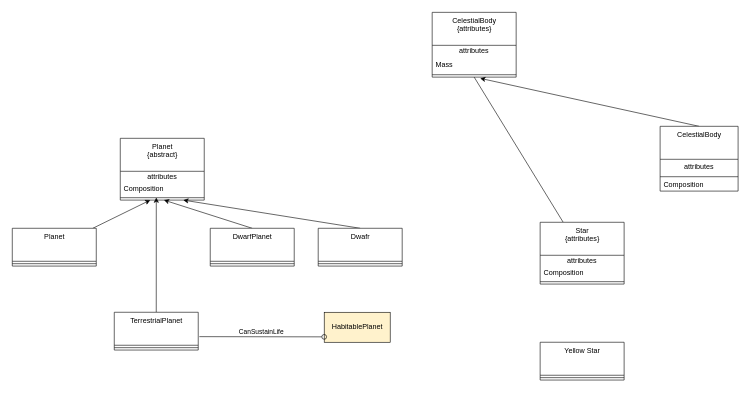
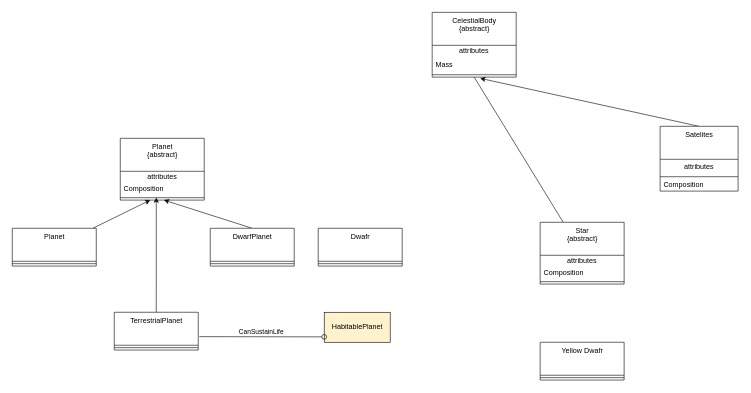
- <mxCell id="2" value="CelestialBody&lt;br&gt;{attributes}" style="swimlane;fontStyle=0;align=center;verticalAlign=top;childLayout=stackLayout;horizontal=1;startSize=55;horizontalStack=0;resizeParent=1;resizeParentMax=0;resizeLast=0;collapsible=0;marginBottom=0;html=1;labelBackgroundColor=none;fontColor=default;" parent="1" vertex="1"><mxGeometry x="720" y="20" width="140" height="108" as="geometry" /></mxCell>
+ <mxCell id="2" value="CelestialBody&lt;br&gt;{abstract}" style="swimlane;fontStyle=0;align=center;verticalAlign=top;childLayout=stackLayout;horizontal=1;startSize=55;horizontalStack=0;resizeParent=1;resizeParentMax=0;resizeLast=0;collapsible=0;marginBottom=0;html=1;labelBackgroundColor=none;fontColor=default;" parent="1" vertex="1"><mxGeometry x="720" y="20" width="140" height="108" as="geometry" /></mxCell>
- <mxCell id="22" value="CelestialBody&lt;br&gt;" style="swimlane;fontStyle=0;align=center;verticalAlign=top;childLayout=stackLayout;horizontal=1;startSize=55;horizontalStack=0;resizeParent=1;resizeParentMax=0;resizeLast=0;collapsible=0;marginBottom=0;html=1;labelBackgroundColor=none;fontColor=default;" parent="1" vertex="1"><mxGeometry x="1100" y="210" width="130" height="108" as="geometry" /></mxCell>
+ <mxCell id="22" value="Satelites&lt;br&gt;" style="swimlane;fontStyle=0;align=center;verticalAlign=top;childLayout=stackLayout;horizontal=1;startSize=55;horizontalStack=0;resizeParent=1;resizeParentMax=0;resizeLast=0;collapsible=0;marginBottom=0;html=1;labelBackgroundColor=none;fontColor=default;" parent="1" vertex="1"><mxGeometry x="1100" y="210" width="130" height="108" as="geometry" /></mxCell>
- <mxCell id="29" style="edgeStyle=none;html=1;entryX=0.75;entryY=1;entryDx=0;entryDy=0;exitX=0.5;exitY=0;exitDx=0;exitDy=0;labelBackgroundColor=none;fontColor=default;" parent="1" source="30" target="6" edge="1"><mxGeometry relative="1" as="geometry" /></mxCell>
- <mxCell id="17" value="Star&lt;br&gt;{attributes}" style="swimlane;fontStyle=0;align=center;verticalAlign=top;childLayout=stackLayout;horizontal=1;startSize=55;horizontalStack=0;resizeParent=1;resizeParentMax=0;resizeLast=0;collapsible=0;marginBottom=0;html=1;labelBackgroundColor=none;fontColor=default;" parent="1" vertex="1"><mxGeometry x="900" y="370" width="140" height="103" as="geometry" /></mxCell>
+ <mxCell id="17" value="Star&lt;br&gt;{abstract}" style="swimlane;fontStyle=0;align=center;verticalAlign=top;childLayout=stackLayout;horizontal=1;startSize=55;horizontalStack=0;resizeParent=1;resizeParentMax=0;resizeLast=0;collapsible=0;marginBottom=0;html=1;labelBackgroundColor=none;fontColor=default;" parent="1" vertex="1"><mxGeometry x="900" y="370" width="140" height="103" as="geometry" /></mxCell>
- <mxCell id="32" value="Yellow Star" style="swimlane;fontStyle=0;align=center;verticalAlign=top;childLayout=stackLayout;horizontal=1;startSize=55;horizontalStack=0;resizeParent=1;resizeParentMax=0;resizeLast=0;collapsible=0;marginBottom=0;html=1;labelBackgroundColor=none;fontColor=default;" parent="1" vertex="1"><mxGeometry x="900" y="570" width="140" height="63" as="geometry" /></mxCell>
+ <mxCell id="32" value="Yellow Dwafr" style="swimlane;fontStyle=0;align=center;verticalAlign=top;childLayout=stackLayout;horizontal=1;startSize=55;horizontalStack=0;resizeParent=1;resizeParentMax=0;resizeLast=0;collapsible=0;marginBottom=0;html=1;labelBackgroundColor=none;fontColor=default;" parent="1" vertex="1"><mxGeometry x="900" y="570" width="140" height="63" as="geometry" /></mxCell>
